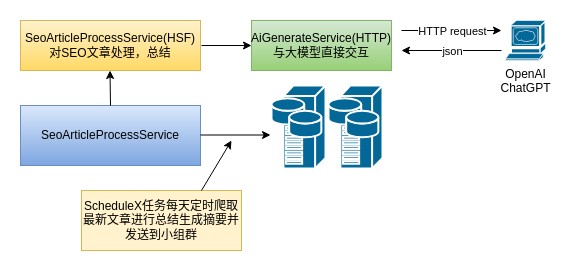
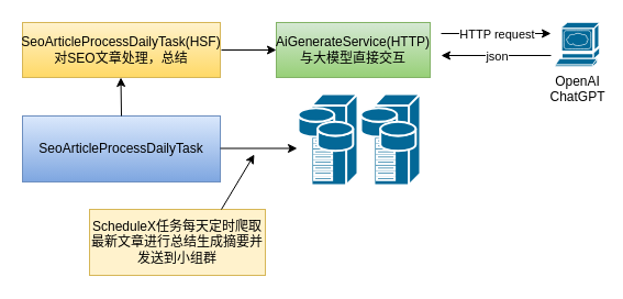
- <mxCell id="3" value="SeoArticleProcessService(HSF)&lt;br&gt;对SEO文章处理，总结" style="rounded=0;whiteSpace=wrap;html=1;fillColor=#fff2cc;strokeColor=#d6b656;gradientColor=#ffd966;" vertex="1" parent="1"><mxGeometry x="20" y="20" width="180" height="50" as="geometry" /></mxCell>
+ <mxCell id="3" value="SeoArticleProcessDailyTask(HSF)&lt;br&gt;对SEO文章处理，总结" style="rounded=0;whiteSpace=wrap;html=1;fillColor=#fff2cc;strokeColor=#d6b656;gradientColor=#ffd966;" vertex="1" parent="1"><mxGeometry x="20" y="20" width="180" height="50" as="geometry" /></mxCell>
- <mxCell id="11" value="SeoArticleProcessService" style="rounded=0;whiteSpace=wrap;html=1;fillColor=#dae8fc;strokeColor=#6c8ebf;gradientColor=#7ea6e0;" vertex="1" parent="1"><mxGeometry x="20" y="105" width="180" height="60" as="geometry" /></mxCell>
+ <mxCell id="11" value="SeoArticleProcessDailyTask" style="rounded=0;whiteSpace=wrap;html=1;fillColor=#dae8fc;strokeColor=#6c8ebf;gradientColor=#7ea6e0;" vertex="1" parent="1"><mxGeometry x="20" y="105" width="180" height="60" as="geometry" /></mxCell>
